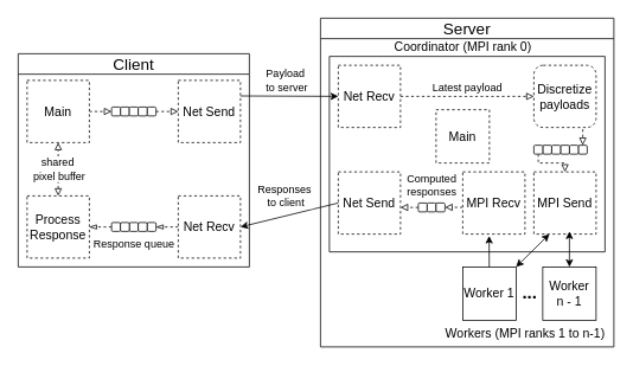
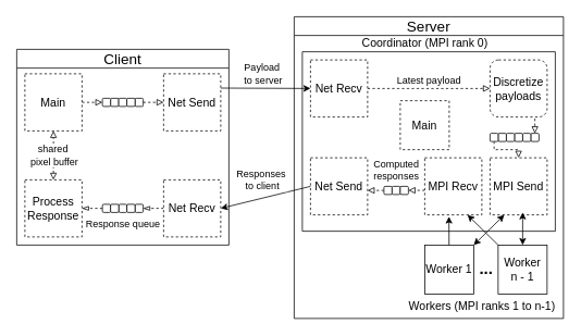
+ <mxCell id="34" style="rounded=0;orthogonalLoop=1;jettySize=auto;html=1;exitX=0;exitY=0;exitDx=0;exitDy=0;exitPerimeter=0;entryX=0.75;entryY=1;entryDx=0;entryDy=0;" edge="1" parent="2" source="28" target="12"><mxGeometry relative="1" as="geometry"><mxPoint x="206" y="242" as="targetPoint" /></mxGeometry></mxCell>
